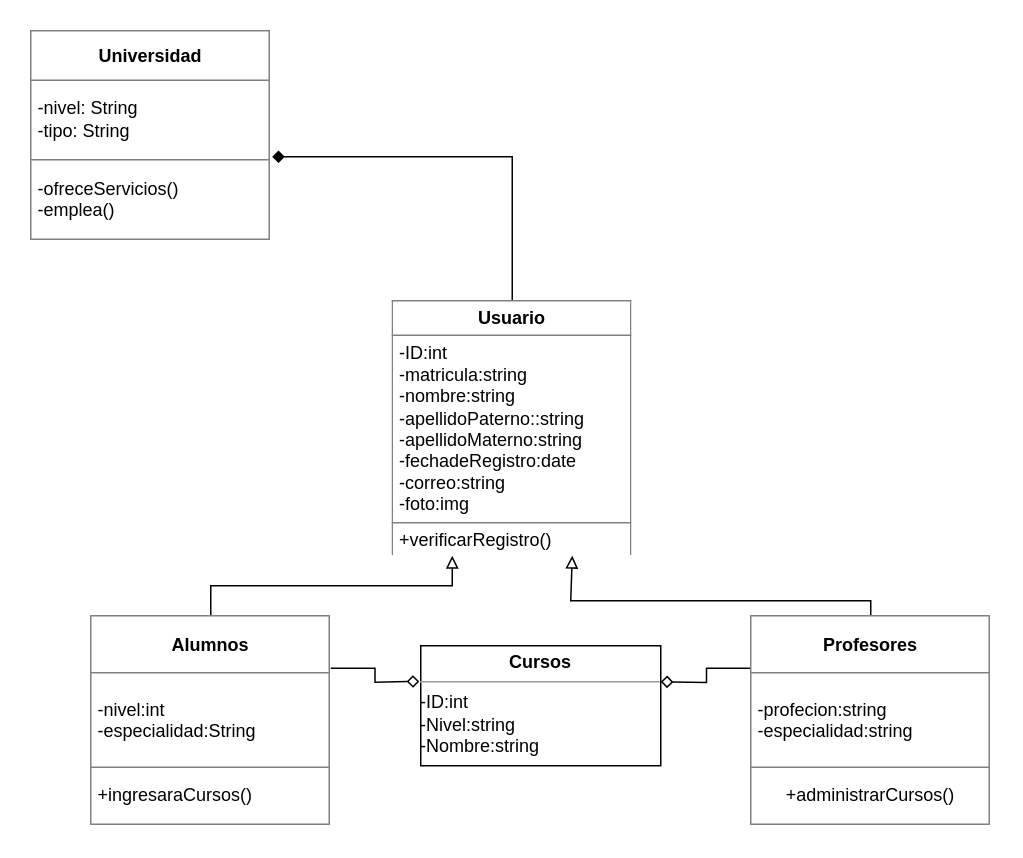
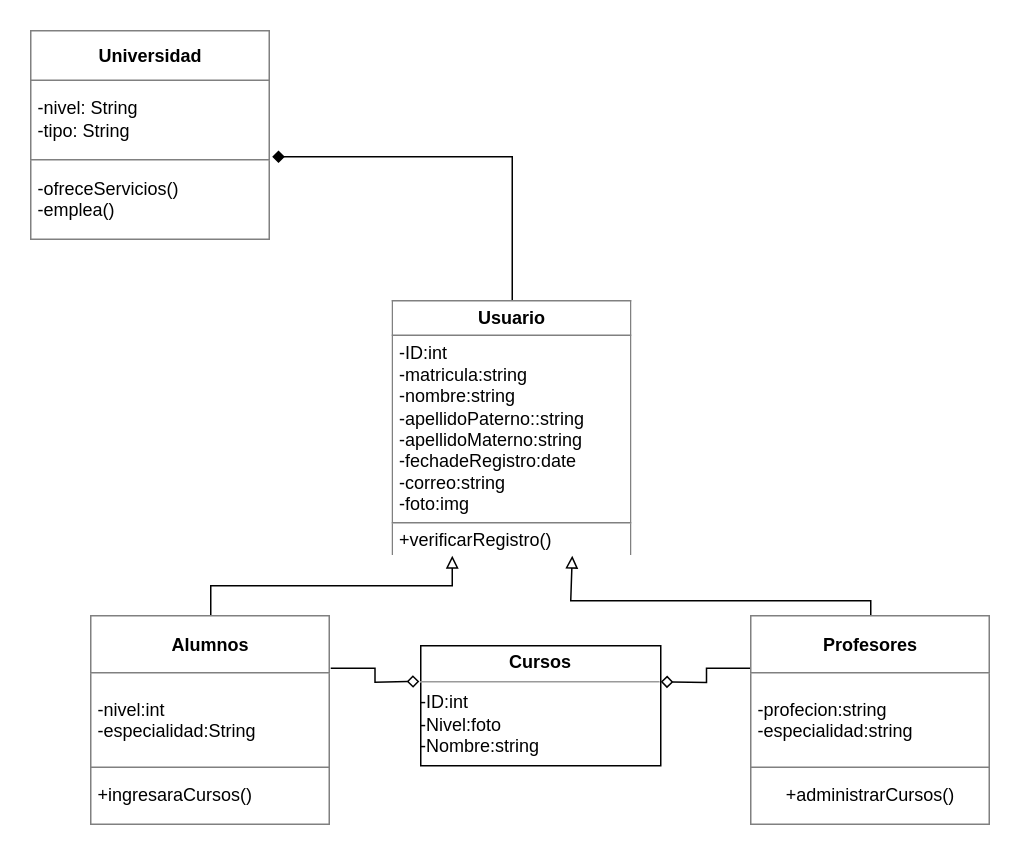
- <mxCell id="11" value="&lt;p style=&quot;margin: 0px ; margin-top: 4px ; text-align: center&quot;&gt;&lt;b&gt;Cursos&lt;/b&gt;&lt;/p&gt;&lt;hr size=&quot;1&quot;&gt;&lt;div style=&quot;height: 2px&quot;&gt;-ID:int&lt;br&gt;-Nivel:string&lt;br&gt;-Nombre:string&lt;br&gt;&lt;/div&gt;" style="verticalAlign=top;align=left;overflow=fill;fontSize=12;fontFamily=Helvetica;html=1;" vertex="1" parent="1"><mxGeometry x="280" y="430" width="160" height="80" as="geometry" /></mxCell>
+ <mxCell id="11" value="&lt;p style=&quot;margin: 0px ; margin-top: 4px ; text-align: center&quot;&gt;&lt;b&gt;Cursos&lt;/b&gt;&lt;/p&gt;&lt;hr size=&quot;1&quot;&gt;&lt;div style=&quot;height: 2px&quot;&gt;-ID:int&lt;br&gt;-Nivel:foto&lt;br&gt;-Nombre:string&lt;br&gt;&lt;/div&gt;" style="verticalAlign=top;align=left;overflow=fill;fontSize=12;fontFamily=Helvetica;html=1;" vertex="1" parent="1"><mxGeometry x="280" y="430" width="160" height="80" as="geometry" /></mxCell>
